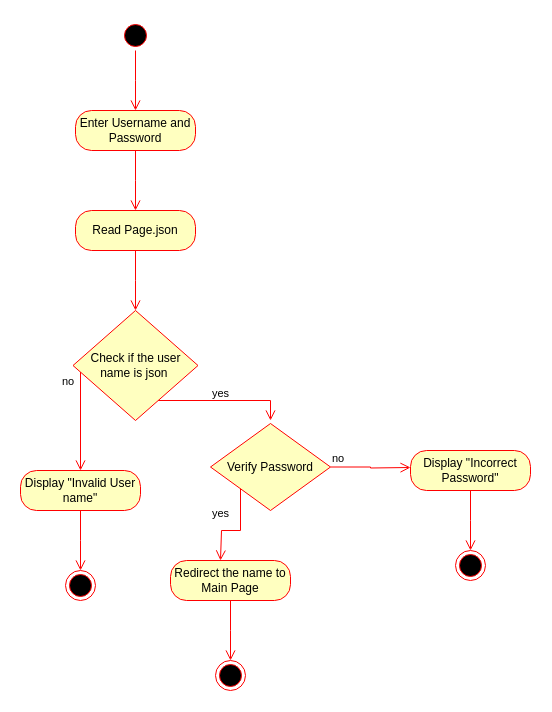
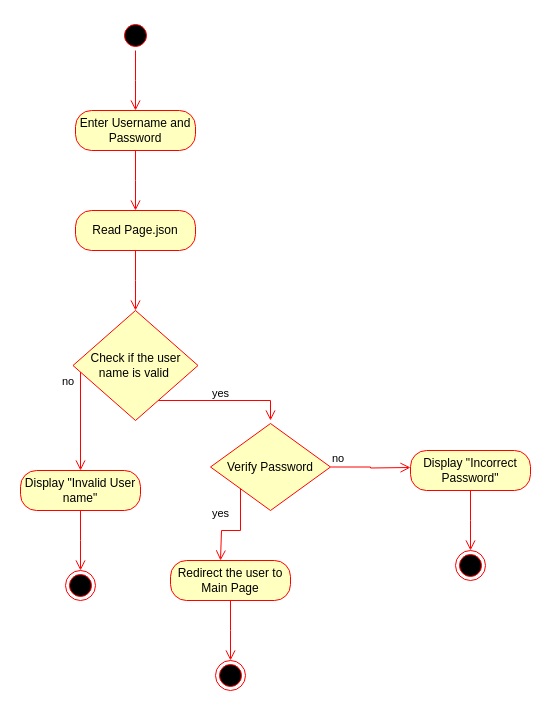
- <mxCell id="8" value="Check if the user name is json&amp;nbsp;" style="rhombus;whiteSpace=wrap;html=1;fontColor=#000000;fillColor=#ffffc0;strokeColor=#ff0000;" vertex="1" parent="1"><mxGeometry x="72.5" y="310" width="125" height="110" as="geometry" /></mxCell>
+ <mxCell id="8" value="Check if the user name is valid&amp;nbsp;" style="rhombus;whiteSpace=wrap;html=1;fontColor=#000000;fillColor=#ffffc0;strokeColor=#ff0000;" vertex="1" parent="1"><mxGeometry x="72.5" y="310" width="125" height="110" as="geometry" /></mxCell>
- <mxCell id="20" value="Redirect the name to Main Page" style="rounded=1;whiteSpace=wrap;html=1;arcSize=40;fontColor=#000000;fillColor=#ffffc0;strokeColor=#ff0000;" vertex="1" parent="1"><mxGeometry x="170" y="560" width="120" height="40" as="geometry" /></mxCell>
+ <mxCell id="20" value="Redirect the user to Main Page" style="rounded=1;whiteSpace=wrap;html=1;arcSize=40;fontColor=#000000;fillColor=#ffffc0;strokeColor=#ff0000;" vertex="1" parent="1"><mxGeometry x="170" y="560" width="120" height="40" as="geometry" /></mxCell>
